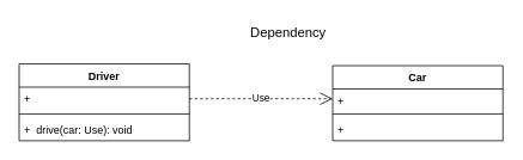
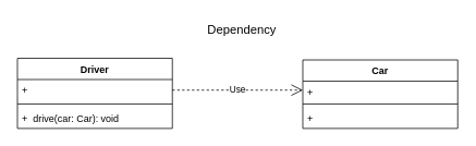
- <mxCell id="11" value="&lt;font style=&quot;font-size: 15px;&quot;&gt;Dependency&lt;/font&gt;" style="text;html=1;align=center;verticalAlign=middle;resizable=0;points=[];autosize=1;strokeColor=none;fillColor=none;" vertex="1" parent="1"><mxGeometry x="265" y="20" width="110" height="30" as="geometry" /></mxCell>
+ <mxCell id="11" value="&lt;font style=&quot;font-size: 15px;&quot;&gt;Dependency&lt;/font&gt;" style="text;html=1;align=center;verticalAlign=middle;resizable=0;points=[];autosize=1;strokeColor=none;fillColor=none;" vertex="1" parent="1"><mxGeometry x="240" y="20" width="110" height="30" as="geometry" /></mxCell>
- <mxCell id="9" value="+  drive(car: Use): void" style="text;strokeColor=none;fillColor=none;align=left;verticalAlign=top;spacingLeft=4;spacingRight=4;overflow=hidden;rotatable=0;points=[[0,0.5],[1,0.5]];portConstraint=eastwest;" parent="6" vertex="1"><mxGeometry y="60" width="190" height="26" as="geometry" /></mxCell>
+ <mxCell id="9" value="+  drive(car: Car): void" style="text;strokeColor=none;fillColor=none;align=left;verticalAlign=top;spacingLeft=4;spacingRight=4;overflow=hidden;rotatable=0;points=[[0,0.5],[1,0.5]];portConstraint=eastwest;" parent="6" vertex="1"><mxGeometry y="60" width="190" height="26" as="geometry" /></mxCell>
